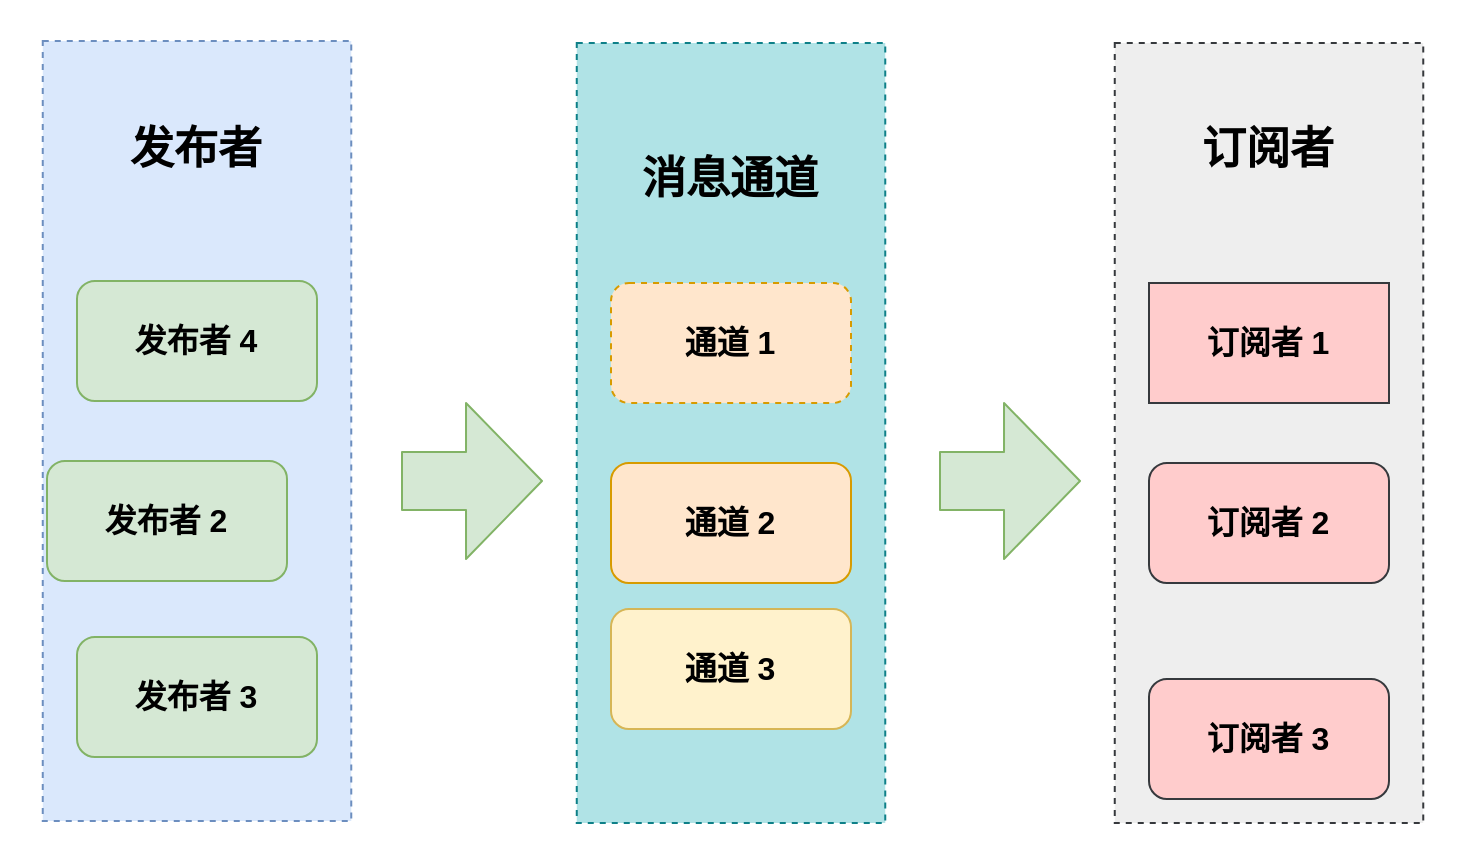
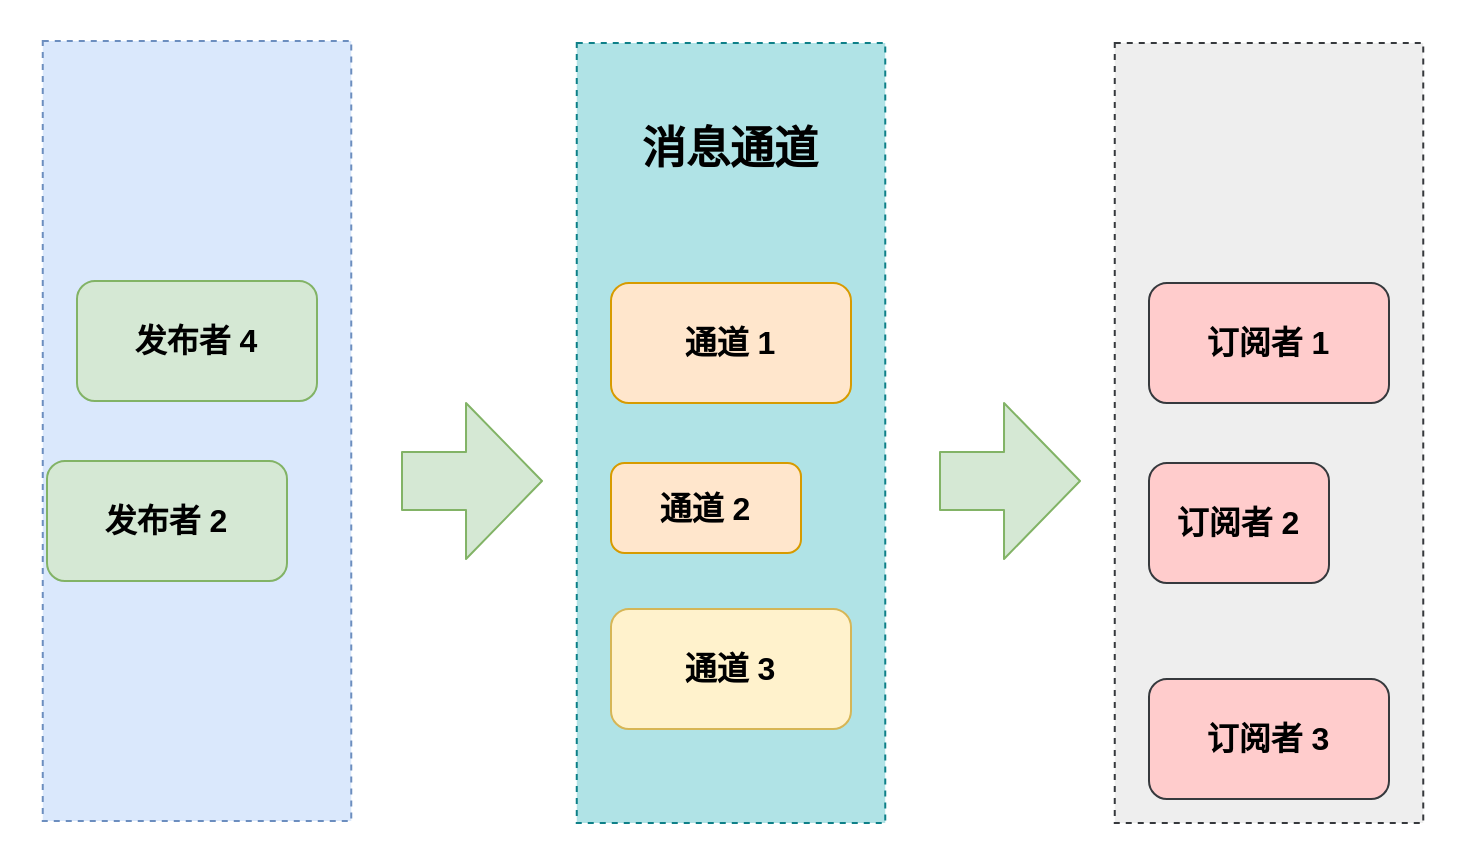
- <mxCell id="6" value="&lt;font&gt;&lt;b&gt;发布者&lt;/b&gt;&lt;/font&gt;" style="text;html=1;align=center;verticalAlign=middle;whiteSpace=wrap;rounded=0;fontSize=22;" vertex="1" parent="1"><mxGeometry x="53.01" y="60" width="90" height="30" as="geometry" /></mxCell>
- <mxCell id="16" value="&lt;font&gt;&lt;b&gt;订阅者&lt;/b&gt;&lt;/font&gt;" style="text;html=1;align=center;verticalAlign=middle;whiteSpace=wrap;rounded=0;fontSize=22;" vertex="1" parent="1"><mxGeometry x="589.01" y="60" width="90" height="30" as="geometry" /></mxCell>
- <mxCell id="11" value="&lt;font&gt;&lt;b&gt;消息通道&lt;/b&gt;&lt;/font&gt;" style="text;html=1;align=center;verticalAlign=middle;whiteSpace=wrap;rounded=0;fontSize=22;" vertex="1" parent="1"><mxGeometry x="320.01" y="75" width="90" height="30" as="geometry" /></mxCell>
+ <mxCell id="11" value="&lt;font&gt;&lt;b&gt;消息通道&lt;/b&gt;&lt;/font&gt;" style="text;html=1;align=center;verticalAlign=middle;whiteSpace=wrap;rounded=0;fontSize=22;" vertex="1" parent="1"><mxGeometry x="320.01" y="60" width="90" height="30" as="geometry" /></mxCell>
- <mxCell id="8" value="通道 1" style="rounded=1;whiteSpace=wrap;html=1;fontSize=16;fontStyle=1;fillColor=#ffe6cc;strokeColor=#d79b00;dashed=1;" vertex="1" parent="1"><mxGeometry x="305" y="141" width="120" height="60" as="geometry" /></mxCell>
+ <mxCell id="8" value="通道 1" style="rounded=1;whiteSpace=wrap;html=1;fontSize=16;fontStyle=1;fillColor=#ffe6cc;strokeColor=#d79b00;" vertex="1" parent="1"><mxGeometry x="305" y="141" width="120" height="60" as="geometry" /></mxCell>
- <mxCell id="13" value="订阅者 1" style="whiteSpace=wrap;html=1;fontSize=16;fontStyle=1;fillColor=#ffcccc;strokeColor=#36393d;rounded=0;" vertex="1" parent="1"><mxGeometry x="574" y="141" width="120" height="60" as="geometry" /></mxCell>
+ <mxCell id="13" value="订阅者 1" style="rounded=1;whiteSpace=wrap;html=1;fontSize=16;fontStyle=1;fillColor=#ffcccc;strokeColor=#36393d;" vertex="1" parent="1"><mxGeometry x="574" y="141" width="120" height="60" as="geometry" /></mxCell>
- <mxCell id="9" value="通道 2" style="rounded=1;whiteSpace=wrap;html=1;fontSize=16;fontStyle=1;fillColor=#ffe6cc;strokeColor=#d79b00;" vertex="1" parent="1"><mxGeometry x="305" y="231" width="120" height="60" as="geometry" /></mxCell>
+ <mxCell id="9" value="通道 2" style="rounded=1;whiteSpace=wrap;html=1;fontSize=16;fontStyle=1;fillColor=#ffe6cc;strokeColor=#d79b00;" vertex="1" parent="1"><mxGeometry x="305" y="231" width="95" height="45" as="geometry" /></mxCell>
- <mxCell id="14" value="&lt;span style=&quot;color: rgb(0, 0, 0);&quot;&gt;订阅者&lt;/span&gt;&amp;nbsp;2" style="rounded=1;whiteSpace=wrap;html=1;fontSize=16;fontStyle=1;fillColor=#ffcccc;strokeColor=#36393d;" vertex="1" parent="1"><mxGeometry x="574" y="231" width="120" height="60" as="geometry" /></mxCell>
+ <mxCell id="14" value="&lt;span style=&quot;color: rgb(0, 0, 0);&quot;&gt;订阅者&lt;/span&gt;&amp;nbsp;2" style="rounded=1;whiteSpace=wrap;html=1;fontSize=16;fontStyle=1;fillColor=#ffcccc;strokeColor=#36393d;" vertex="1" parent="1"><mxGeometry x="574" y="231" width="90" height="60" as="geometry" /></mxCell>
- <mxCell id="5" value="发布者 3" style="rounded=1;whiteSpace=wrap;html=1;fontSize=16;fontStyle=1;fillColor=#d5e8d4;strokeColor=#82b366;" vertex="1" parent="1"><mxGeometry x="38" y="318" width="120" height="60" as="geometry" /></mxCell>
